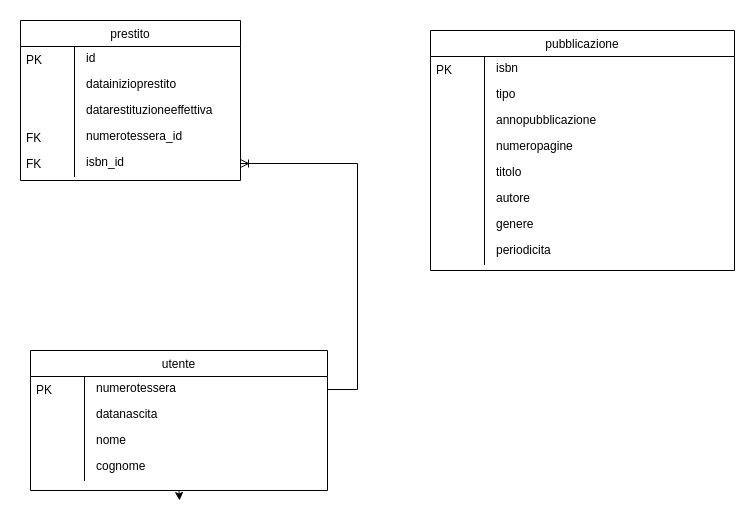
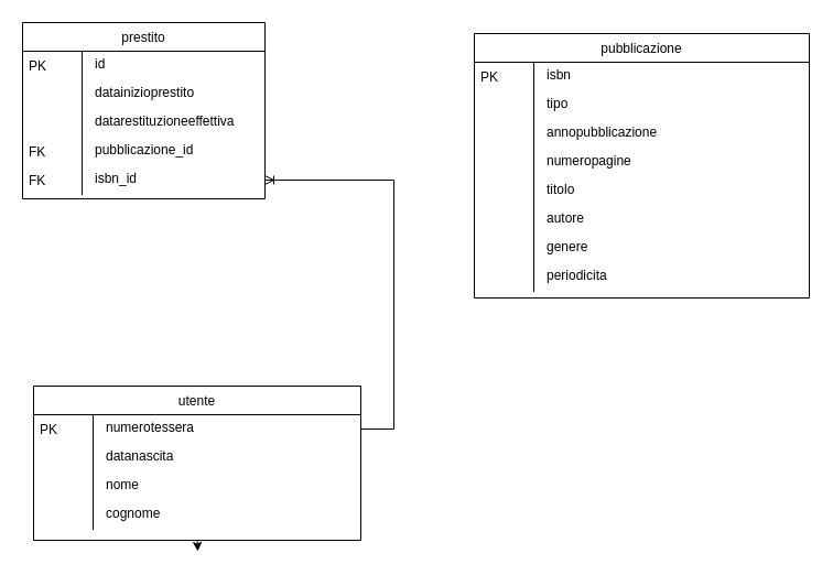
- <mxCell id="9" value="numerotessera_id" style="shape=partialRectangle;top=0;left=0;right=0;bottom=0;align=left;verticalAlign=top;spacingTop=-2;fillColor=none;spacingLeft=64;spacingRight=4;overflow=hidden;rotatable=0;points=[[0,0.5],[1,0.5]];portConstraint=eastwest;dropTarget=0;" parent="2" vertex="1"><mxGeometry y="104" width="220" height="26" as="geometry" /></mxCell>
+ <mxCell id="9" value="pubblicazione_id" style="shape=partialRectangle;top=0;left=0;right=0;bottom=0;align=left;verticalAlign=top;spacingTop=-2;fillColor=none;spacingLeft=64;spacingRight=4;overflow=hidden;rotatable=0;points=[[0,0.5],[1,0.5]];portConstraint=eastwest;dropTarget=0;" parent="2" vertex="1"><mxGeometry y="104" width="220" height="26" as="geometry" /></mxCell>
